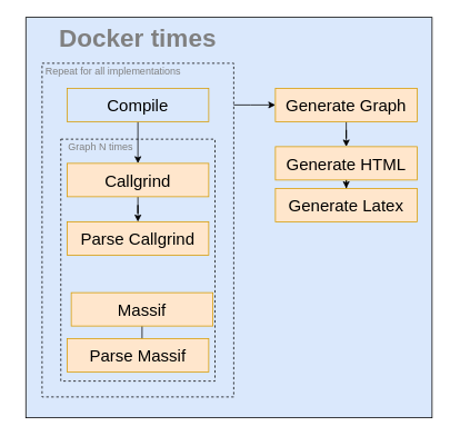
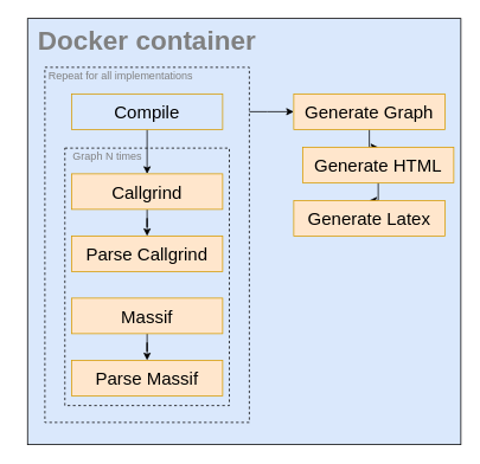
- <mxCell id="5" value="Docker times" style="text;html=1;strokeColor=none;fillColor=none;align=center;verticalAlign=middle;whiteSpace=wrap;rounded=0;fontSize=30;fontStyle=1;fontColor=#808080;" vertex="1" parent="1"><mxGeometry x="20" y="35" width="290" height="20" as="geometry" /></mxCell>
+ <mxCell id="5" value="Docker container" style="text;html=1;strokeColor=none;fillColor=none;align=center;verticalAlign=middle;whiteSpace=wrap;rounded=0;fontSize=30;fontStyle=1;fontColor=#808080;" vertex="1" parent="1"><mxGeometry x="20" y="35" width="290" height="20" as="geometry" /></mxCell>
- <mxCell id="19" value="Generate HTML" style="rounded=0;whiteSpace=wrap;html=1;fontSize=20;fillColor=#ffe6cc;strokeColor=#d79b00;" vertex="1" parent="1"><mxGeometry x="330" y="175" width="170" height="40" as="geometry" /></mxCell>
+ <mxCell id="19" value="Generate HTML" style="rounded=0;whiteSpace=wrap;html=1;fontSize=20;fillColor=#ffe6cc;strokeColor=#d79b00;" vertex="1" parent="1"><mxGeometry x="340" y="165" width="170" height="40" as="geometry" /></mxCell>
- <mxCell id="13" value="Massif" style="rounded=0;whiteSpace=wrap;html=1;fontSize=20;fillColor=#ffe6cc;strokeColor=#d79b00;" vertex="1" parent="1"><mxGeometry x="85" y="350" width="170" height="40" as="geometry" /></mxCell>
+ <mxCell id="13" value="Massif" style="rounded=0;whiteSpace=wrap;html=1;fontSize=20;fillColor=#ffe6cc;strokeColor=#d79b00;" vertex="1" parent="1"><mxGeometry x="80" y="335" width="170" height="40" as="geometry" /></mxCell>
